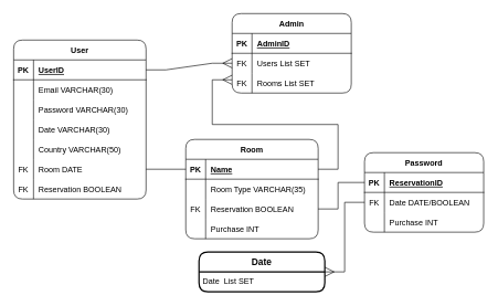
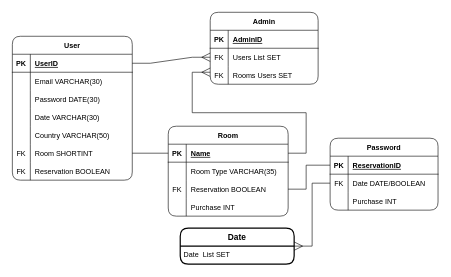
- <mxCell id="33" value="Rooms List SET" style="shape=partialRectangle;connectable=0;fillColor=none;top=0;left=0;bottom=0;right=0;align=left;spacingLeft=6;overflow=hidden;rounded=1;shadow=0;glass=0;labelBackgroundColor=none;sketch=0;" parent="31" vertex="1"><mxGeometry x="30" width="150" height="30" as="geometry"><mxRectangle width="150" height="30" as="alternateBounds" /></mxGeometry></mxCell>
+ <mxCell id="33" value="Rooms Users SET" style="shape=partialRectangle;connectable=0;fillColor=none;top=0;left=0;bottom=0;right=0;align=left;spacingLeft=6;overflow=hidden;rounded=1;shadow=0;glass=0;labelBackgroundColor=none;sketch=0;" parent="31" vertex="1"><mxGeometry x="30" width="150" height="30" as="geometry"><mxRectangle width="150" height="30" as="alternateBounds" /></mxGeometry></mxCell>
- <mxCell id="11" value="Password VARCHAR(30)" style="shape=partialRectangle;connectable=0;fillColor=none;top=0;left=0;bottom=0;right=0;align=left;spacingLeft=6;overflow=hidden;rounded=1;shadow=0;glass=0;labelBackgroundColor=none;sketch=0;" parent="9" vertex="1"><mxGeometry x="30" width="170" height="30" as="geometry"><mxRectangle width="170" height="30" as="alternateBounds" /></mxGeometry></mxCell>
+ <mxCell id="11" value="Password DATE(30)" style="shape=partialRectangle;connectable=0;fillColor=none;top=0;left=0;bottom=0;right=0;align=left;spacingLeft=6;overflow=hidden;rounded=1;shadow=0;glass=0;labelBackgroundColor=none;sketch=0;" parent="9" vertex="1"><mxGeometry x="30" width="170" height="30" as="geometry"><mxRectangle width="170" height="30" as="alternateBounds" /></mxGeometry></mxCell>
- <mxCell id="20" value="Room DATE" style="shape=partialRectangle;connectable=0;fillColor=none;top=0;left=0;bottom=0;right=0;align=left;spacingLeft=6;overflow=hidden;rounded=1;shadow=0;glass=0;labelBackgroundColor=none;sketch=0;" parent="18" vertex="1"><mxGeometry x="30" width="170" height="30" as="geometry"><mxRectangle width="170" height="30" as="alternateBounds" /></mxGeometry></mxCell>
+ <mxCell id="20" value="Room SHORTINT" style="shape=partialRectangle;connectable=0;fillColor=none;top=0;left=0;bottom=0;right=0;align=left;spacingLeft=6;overflow=hidden;rounded=1;shadow=0;glass=0;labelBackgroundColor=none;sketch=0;" parent="18" vertex="1"><mxGeometry x="30" width="170" height="30" as="geometry"><mxRectangle width="170" height="30" as="alternateBounds" /></mxGeometry></mxCell>
